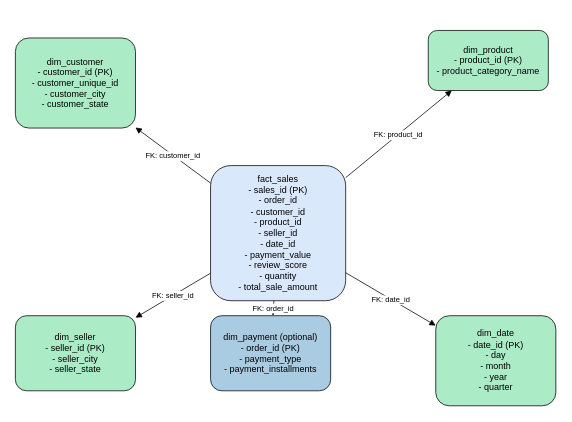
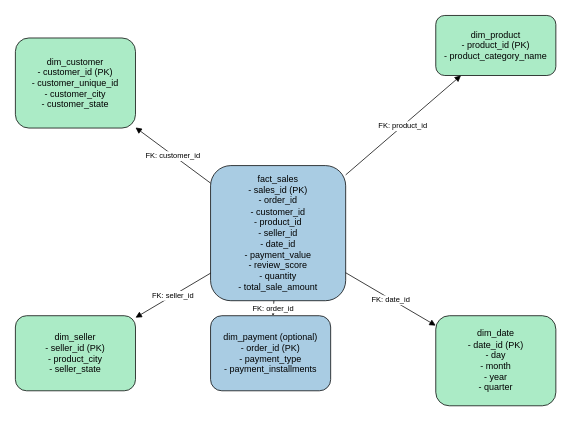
- <mxCell id="4" value="dim_product&#10;- product_id (PK)&#10;- product_category_name" style="rounded=1;whiteSpace=wrap;fillColor=#ABEBC6;fontSize=12;" vertex="1" parent="1"><mxGeometry x="570" y="40" width="160" height="80" as="geometry" /></mxCell>
+ <mxCell id="4" value="dim_product&#10;- product_id (PK)&#10;- product_category_name" style="rounded=1;whiteSpace=wrap;fillColor=#ABEBC6;fontSize=12;" vertex="1" parent="1"><mxGeometry x="580" y="20" width="160" height="80" as="geometry" /></mxCell>
- <mxCell id="2" value="fact_sales&#10;- sales_id (PK)&#10;- order_id&#10;- customer_id&#10;- product_id&#10;- seller_id&#10;- date_id&#10;- payment_value&#10;- review_score&#10;- quantity&#10;- total_sale_amount" style="rounded=1;whiteSpace=wrap;fillColor=#dae8fc;fontSize=12;" vertex="1" parent="1"><mxGeometry x="280" y="220" width="180" height="180" as="geometry" /></mxCell>
+ <mxCell id="2" value="fact_sales&#10;- sales_id (PK)&#10;- order_id&#10;- customer_id&#10;- product_id&#10;- seller_id&#10;- date_id&#10;- payment_value&#10;- review_score&#10;- quantity&#10;- total_sale_amount" style="rounded=1;whiteSpace=wrap;fillColor=#A9CCE3;fontSize=12;" vertex="1" parent="1"><mxGeometry x="280" y="220" width="180" height="180" as="geometry" /></mxCell>
- <mxCell id="5" value="dim_seller&#10;- seller_id (PK)&#10;- seller_city&#10;- seller_state" style="rounded=1;whiteSpace=wrap;fillColor=#ABEBC6;fontSize=12;" vertex="1" parent="1"><mxGeometry x="20" y="420" width="160" height="100" as="geometry" /></mxCell>
+ <mxCell id="5" value="dim_seller&#10;- seller_id (PK)&#10;- product_city&#10;- seller_state" style="rounded=1;whiteSpace=wrap;fillColor=#ABEBC6;fontSize=12;" vertex="1" parent="1"><mxGeometry x="20" y="420" width="160" height="100" as="geometry" /></mxCell>
